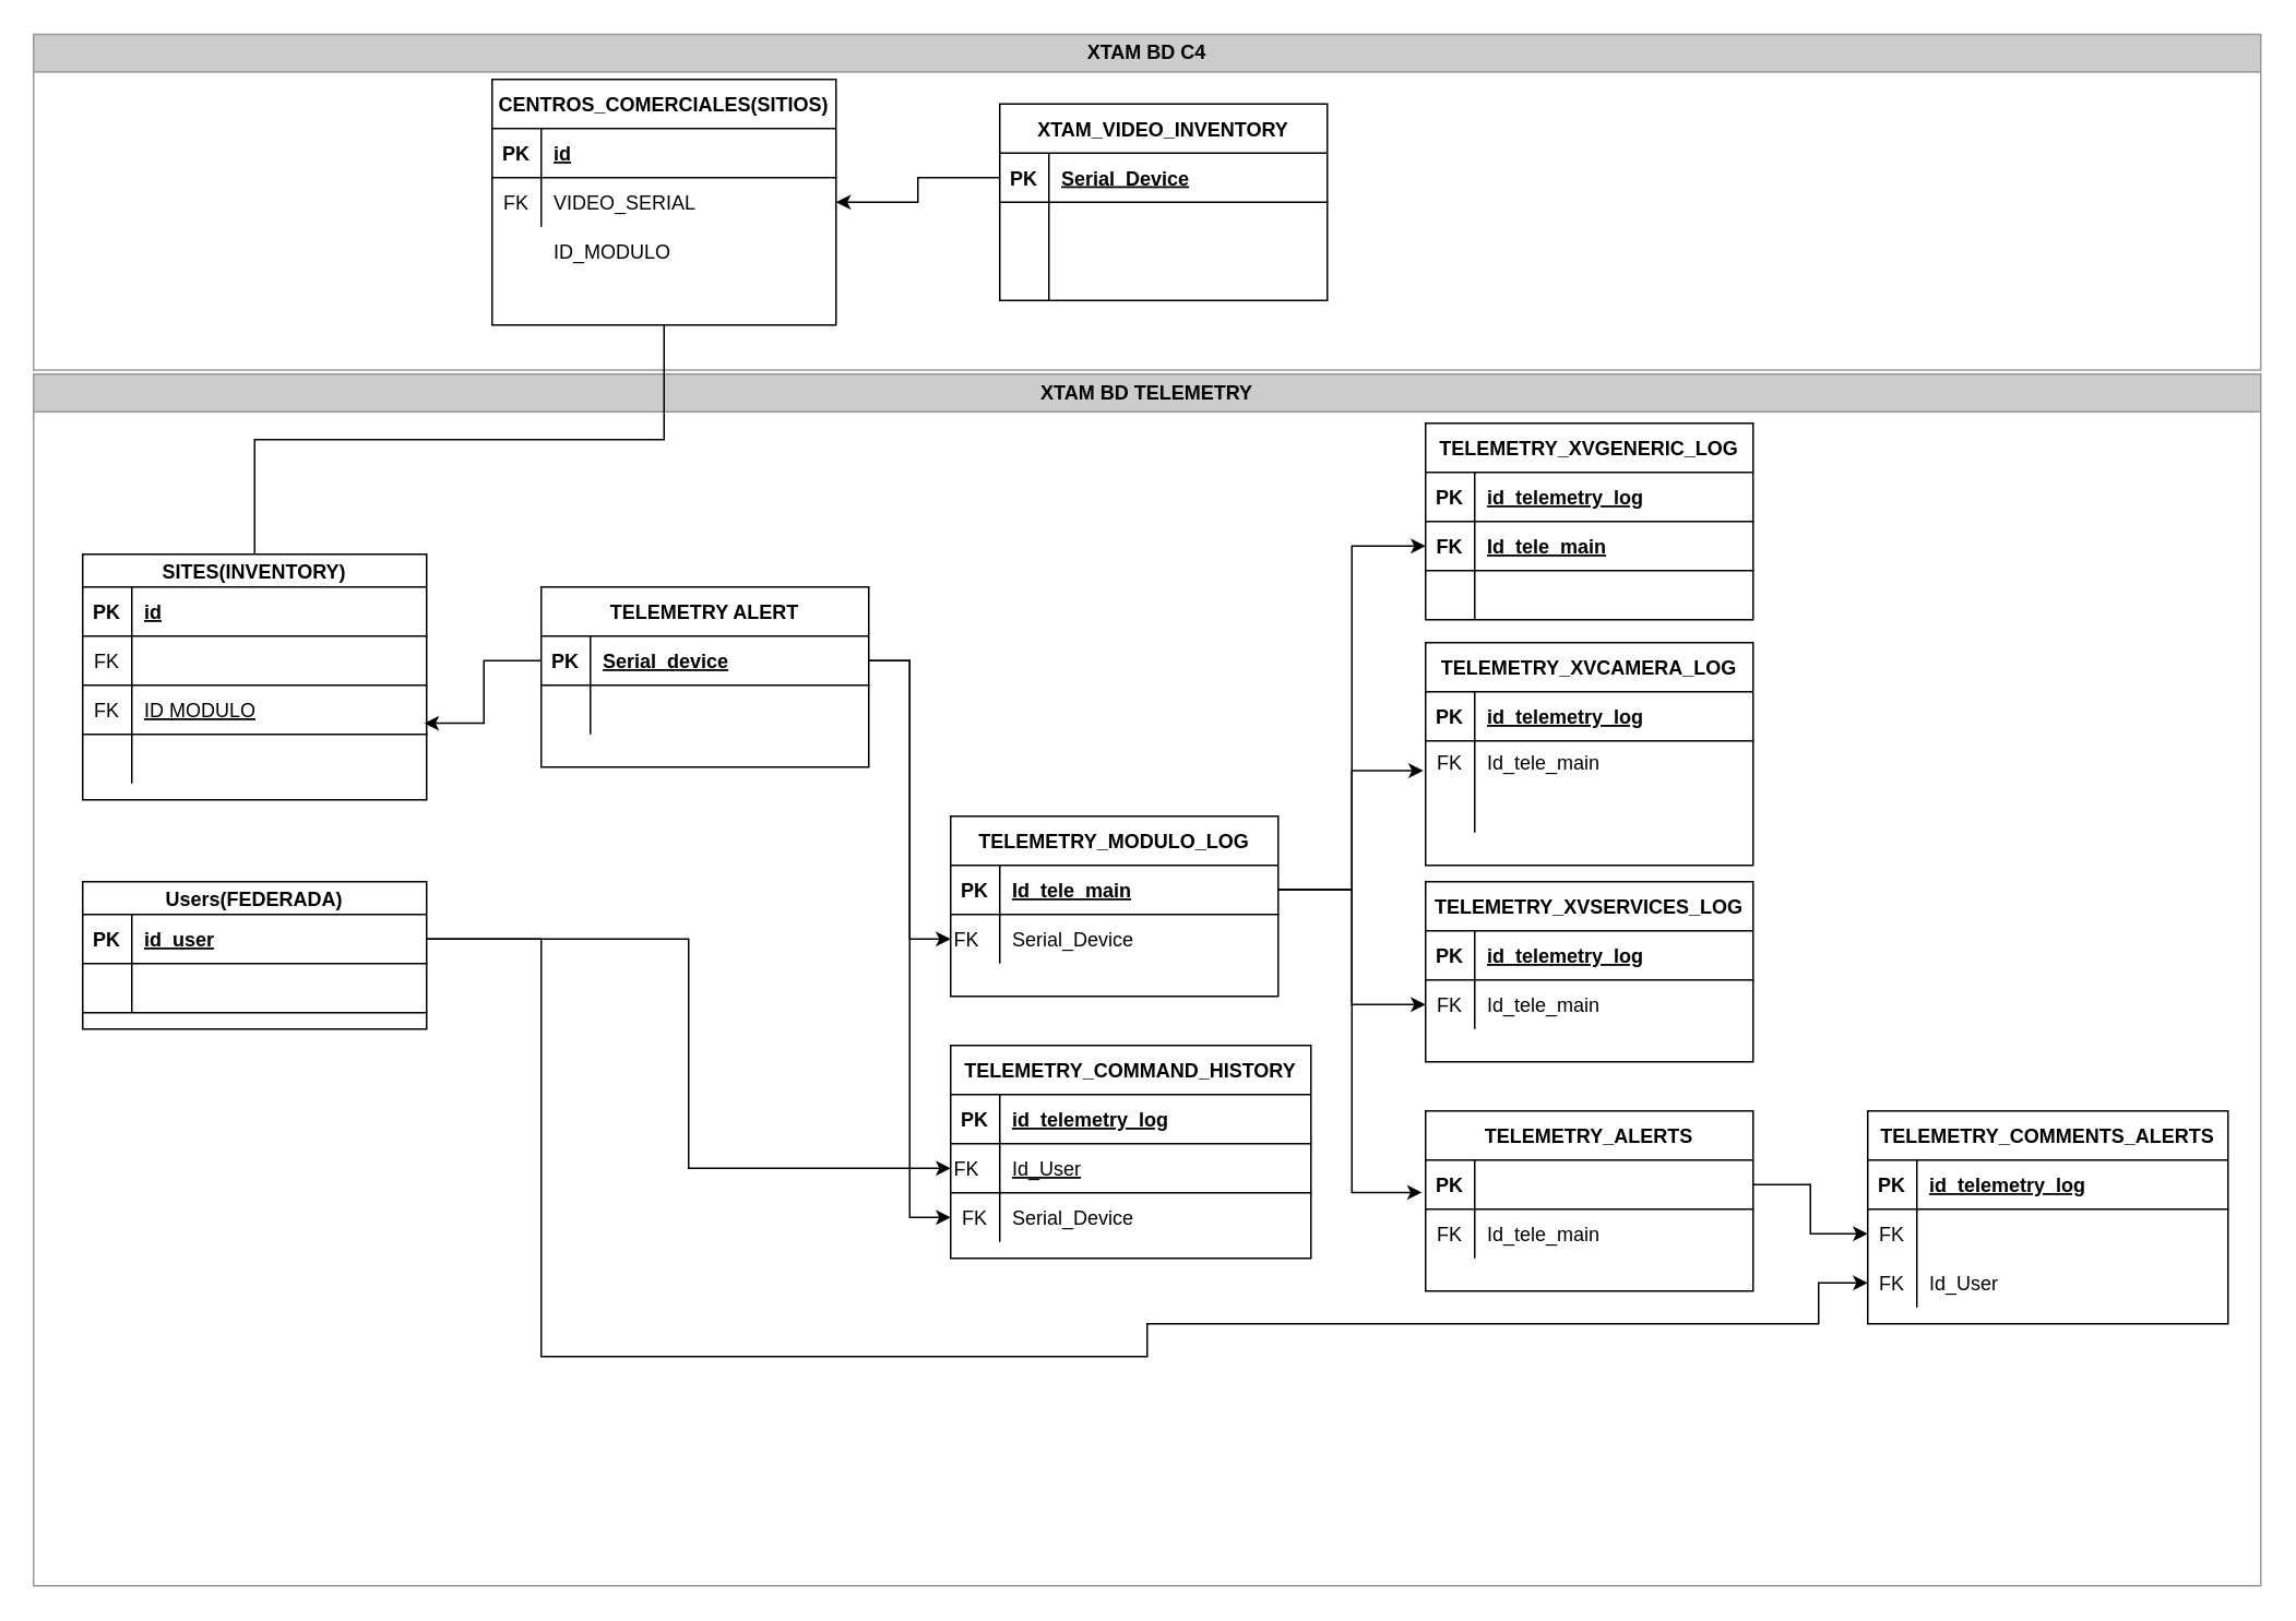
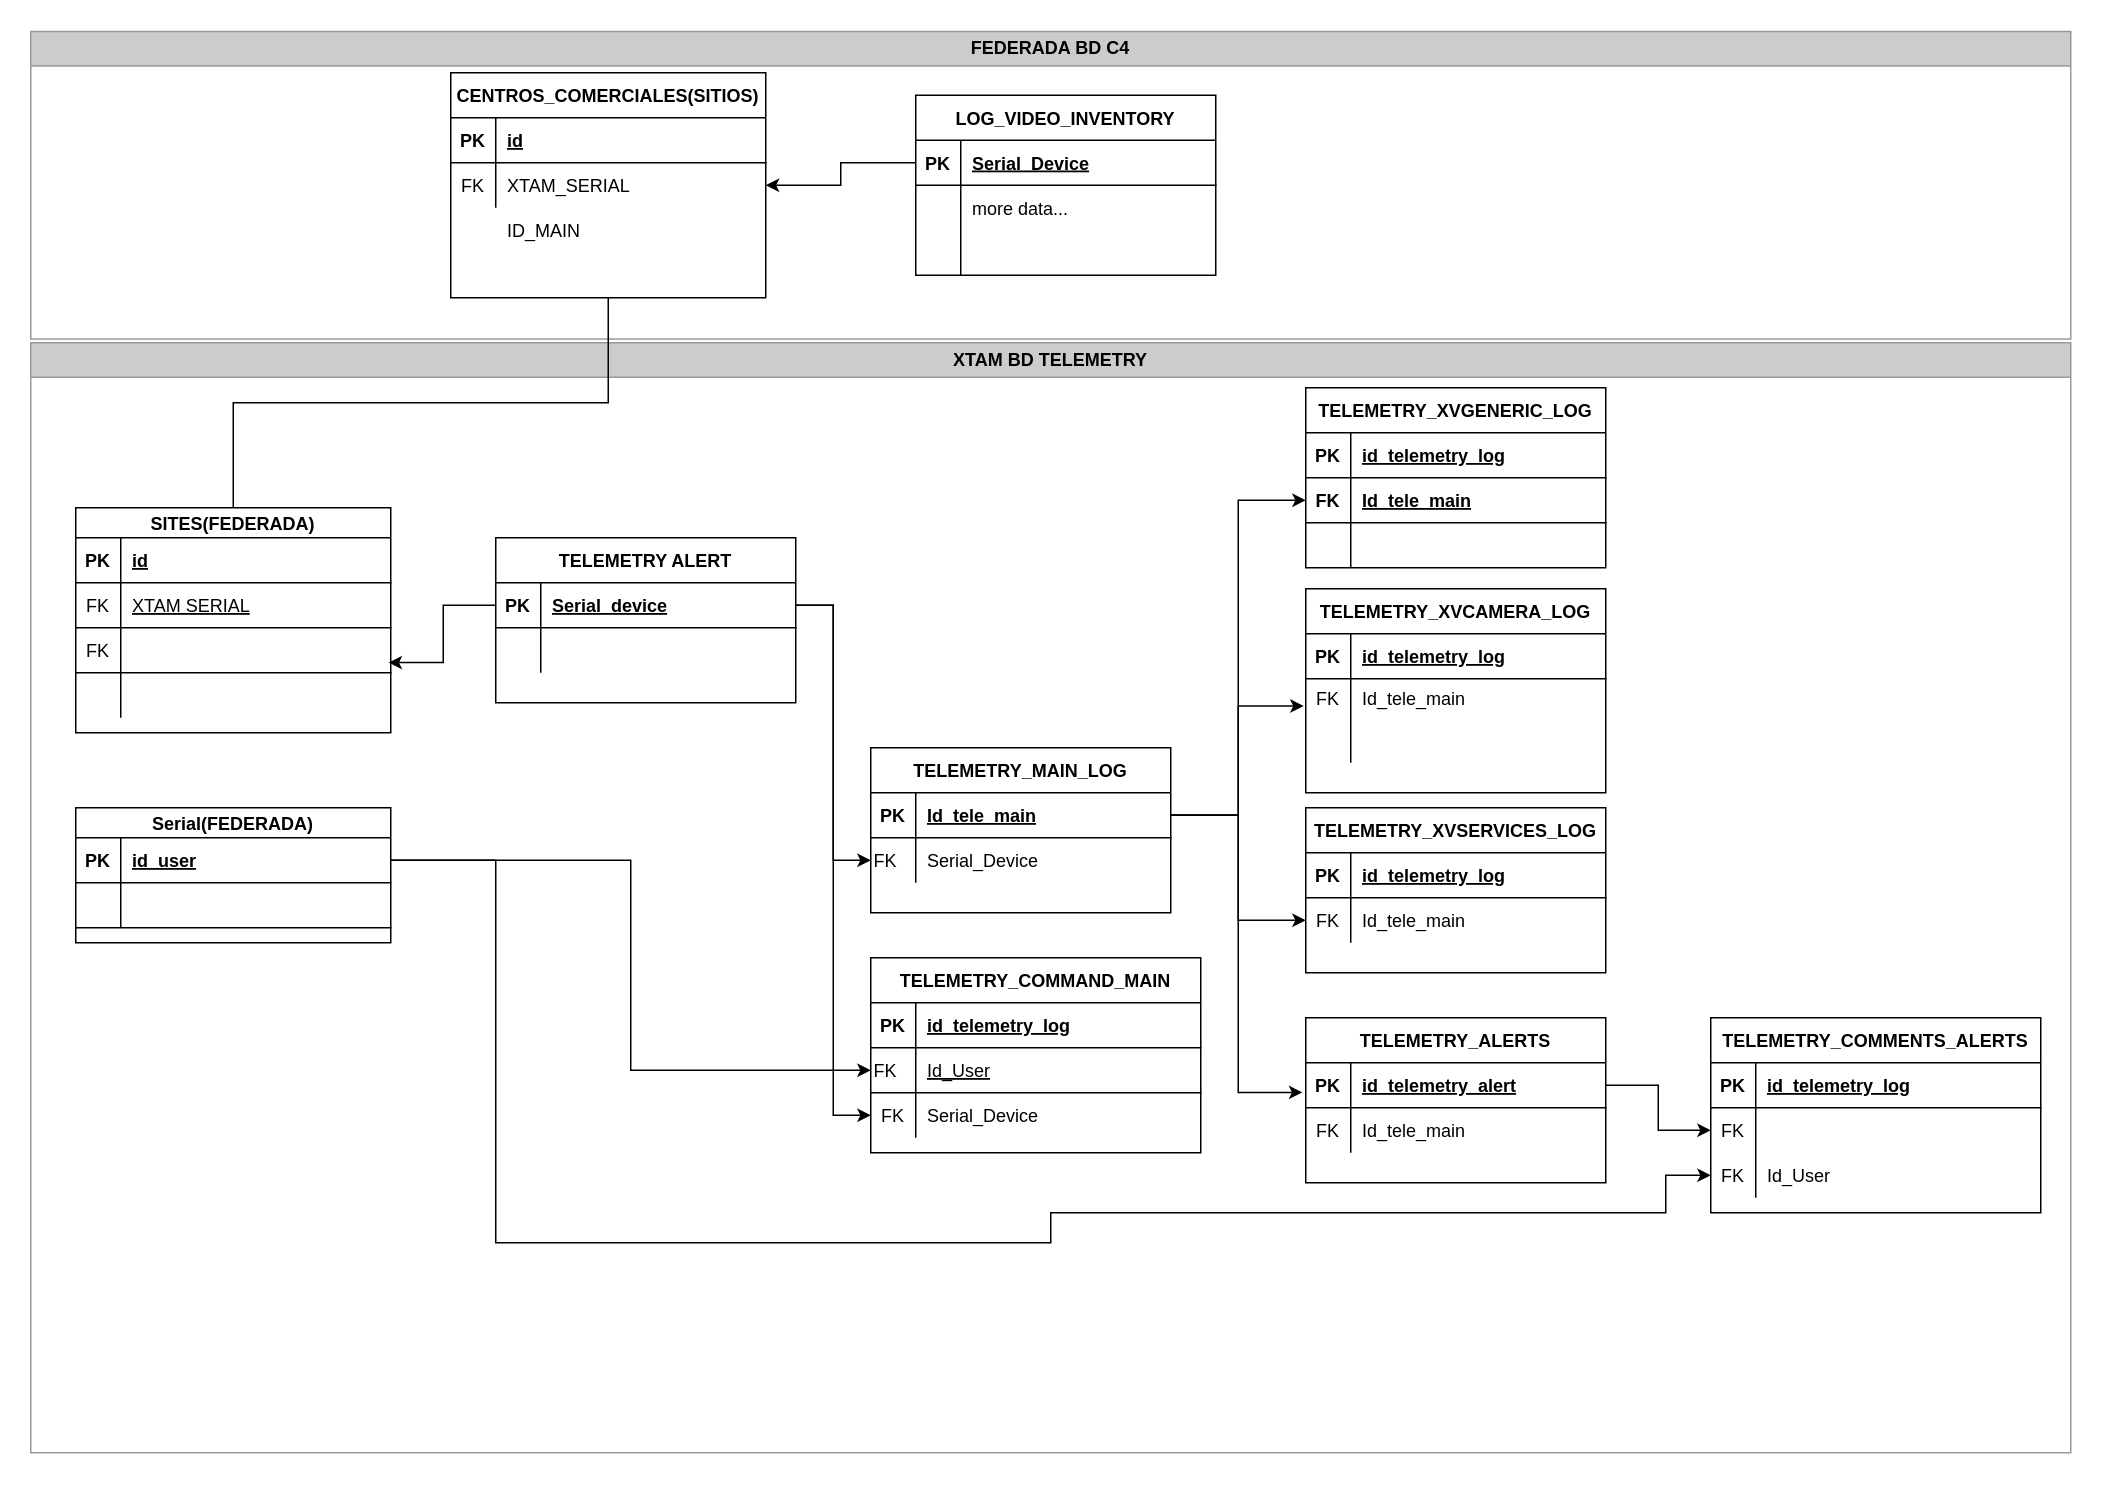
- <mxCell id="70" value="XTAM BD C4" style="swimlane;whiteSpace=wrap;html=1;fillColor=#CCCCCC;strokeColor=#999999;" vertex="1" parent="1"><mxGeometry x="20" y="20.5" width="1360" height="205" as="geometry" /></mxCell>
+ <mxCell id="70" value="FEDERADA BD C4" style="swimlane;whiteSpace=wrap;html=1;fillColor=#CCCCCC;strokeColor=#999999;" vertex="1" parent="1"><mxGeometry x="20" y="20.5" width="1360" height="205" as="geometry" /></mxCell>
- <mxCell id="71" value="XTAM_VIDEO_INVENTORY" style="shape=table;startSize=30;container=1;collapsible=1;childLayout=tableLayout;fixedRows=1;rowLines=0;fontStyle=1;align=center;resizeLast=1;" parent="70" vertex="1"><mxGeometry x="590" y="42.5" width="200" height="120" as="geometry" /></mxCell>
+ <mxCell id="71" value="LOG_VIDEO_INVENTORY" style="shape=table;startSize=30;container=1;collapsible=1;childLayout=tableLayout;fixedRows=1;rowLines=0;fontStyle=1;align=center;resizeLast=1;" parent="70" vertex="1"><mxGeometry x="590" y="42.5" width="200" height="120" as="geometry" /></mxCell>
- <mxCell id="67" value="VIDEO_SERIAL" style="shape=partialRectangle;overflow=hidden;connectable=0;fillColor=none;top=0;left=0;bottom=0;right=0;align=left;spacingLeft=6;" parent="65" vertex="1"><mxGeometry x="30" width="180" height="30" as="geometry"><mxRectangle width="180" height="30" as="alternateBounds" /></mxGeometry></mxCell>
+ <mxCell id="67" value="XTAM_SERIAL" style="shape=partialRectangle;overflow=hidden;connectable=0;fillColor=none;top=0;left=0;bottom=0;right=0;align=left;spacingLeft=6;" parent="65" vertex="1"><mxGeometry x="30" width="180" height="30" as="geometry"><mxRectangle width="180" height="30" as="alternateBounds" /></mxGeometry></mxCell>
+ <mxCell id="77" value="more data..." style="shape=partialRectangle;overflow=hidden;connectable=0;fillColor=none;top=0;left=0;bottom=0;right=0;align=left;spacingLeft=6;" parent="75" vertex="1"><mxGeometry x="30" width="170" height="30" as="geometry"><mxRectangle width="170" height="30" as="alternateBounds" /></mxGeometry></mxCell>
- <mxCell id="68" value="ID_MODULO" style="shape=partialRectangle;overflow=hidden;connectable=0;fillColor=none;top=0;left=0;bottom=0;right=0;align=left;spacingLeft=6;" vertex="1" parent="1"><mxGeometry x="330" y="138" width="180" height="30" as="geometry"><mxRectangle width="220" height="30" as="alternateBounds" /></mxGeometry></mxCell>
+ <mxCell id="68" value="ID_MAIN" style="shape=partialRectangle;overflow=hidden;connectable=0;fillColor=none;top=0;left=0;bottom=0;right=0;align=left;spacingLeft=6;" vertex="1" parent="1"><mxGeometry x="330" y="138" width="180" height="30" as="geometry"><mxRectangle width="220" height="30" as="alternateBounds" /></mxGeometry></mxCell>
- <mxCell id="29" value="SITES(INVENTORY)" style="shape=table;startSize=20;container=1;collapsible=1;childLayout=tableLayout;fixedRows=1;rowLines=0;fontStyle=1;align=center;resizeLast=1;" vertex="1" parent="2"><mxGeometry x="30" y="110" width="210" height="150" as="geometry" /></mxCell>
+ <mxCell id="29" value="SITES(FEDERADA)" style="shape=table;startSize=20;container=1;collapsible=1;childLayout=tableLayout;fixedRows=1;rowLines=0;fontStyle=1;align=center;resizeLast=1;" vertex="1" parent="2"><mxGeometry x="30" y="110" width="210" height="150" as="geometry" /></mxCell>
+ <mxCell id="35" value="XTAM SERIAL" style="shape=partialRectangle;overflow=hidden;connectable=0;fillColor=none;top=0;left=0;bottom=0;right=0;align=left;spacingLeft=6;fontStyle=4;" vertex="1" parent="33"><mxGeometry x="30" width="180" height="30" as="geometry"><mxRectangle width="180" height="30" as="alternateBounds" /></mxGeometry></mxCell>
- <mxCell id="38" value="ID MODULO" style="shape=partialRectangle;overflow=hidden;connectable=0;fillColor=none;top=0;left=0;bottom=0;right=0;align=left;spacingLeft=6;fontStyle=4;" vertex="1" parent="36"><mxGeometry x="30" width="180" height="30" as="geometry"><mxRectangle width="180" height="30" as="alternateBounds" /></mxGeometry></mxCell>
- <mxCell id="82" value="TELEMETRY_MODULO_LOG" style="shape=table;startSize=30;container=1;collapsible=1;childLayout=tableLayout;fixedRows=1;rowLines=0;fontStyle=1;align=center;resizeLast=1;" vertex="1" parent="1"><mxGeometry x="580" y="498" width="200" height="110" as="geometry" /></mxCell>
+ <mxCell id="82" value="TELEMETRY_MAIN_LOG" style="shape=table;startSize=30;container=1;collapsible=1;childLayout=tableLayout;fixedRows=1;rowLines=0;fontStyle=1;align=center;resizeLast=1;" vertex="1" parent="1"><mxGeometry x="580" y="498" width="200" height="110" as="geometry" /></mxCell>
- <mxCell id="52" value="Users(FEDERADA)" style="shape=table;startSize=20;container=1;collapsible=1;childLayout=tableLayout;fixedRows=1;rowLines=0;fontStyle=1;align=center;resizeLast=1;" vertex="1" parent="2"><mxGeometry x="30" y="310" width="210" height="90" as="geometry" /></mxCell>
+ <mxCell id="52" value="Serial(FEDERADA)" style="shape=table;startSize=20;container=1;collapsible=1;childLayout=tableLayout;fixedRows=1;rowLines=0;fontStyle=1;align=center;resizeLast=1;" vertex="1" parent="2"><mxGeometry x="30" y="310" width="210" height="90" as="geometry" /></mxCell>
- <mxCell id="19" value="TELEMETRY_COMMAND_HISTORY" style="shape=table;startSize=30;container=1;collapsible=1;childLayout=tableLayout;fixedRows=1;rowLines=0;fontStyle=1;align=center;resizeLast=1;" vertex="1" parent="2"><mxGeometry x="560" y="410" width="220" height="130" as="geometry" /></mxCell>
+ <mxCell id="19" value="TELEMETRY_COMMAND_MAIN" style="shape=table;startSize=30;container=1;collapsible=1;childLayout=tableLayout;fixedRows=1;rowLines=0;fontStyle=1;align=center;resizeLast=1;" vertex="1" parent="2"><mxGeometry x="560" y="410" width="220" height="130" as="geometry" /></mxCell>
+ <mxCell id="46" value="id_telemetry_alert" style="shape=partialRectangle;overflow=hidden;connectable=0;fillColor=none;top=0;left=0;bottom=0;right=0;align=left;spacingLeft=6;fontStyle=5;" vertex="1" parent="44"><mxGeometry x="30" width="170" height="30" as="geometry"><mxRectangle width="170" height="30" as="alternateBounds" /></mxGeometry></mxCell>
